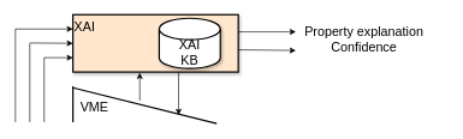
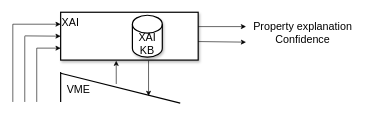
- <mxCell id="2" value="XAI" style="rounded=0;whiteSpace=wrap;html=1;verticalAlign=top;align=left;shadow=1;fontSize=18;strokeWidth=2;fillColor=#ffe6cc;" vertex="1" parent="1"><mxGeometry x="100" y="20" width="230" height="80" as="geometry" /></mxCell>
+ <mxCell id="2" value="XAI" style="rounded=0;whiteSpace=wrap;html=1;verticalAlign=top;align=left;shadow=1;fontSize=18;strokeWidth=2;" vertex="1" parent="1"><mxGeometry x="100" y="20" width="230" height="80" as="geometry" /></mxCell>
- <mxCell id="17" value="XAI&lt;br&gt;&lt;div style=&quot;&quot;&gt;&lt;span&gt;KB&lt;/span&gt;&lt;/div&gt;" style="shape=cylinder3;whiteSpace=wrap;html=1;boundedLbl=1;backgroundOutline=1;size=15;shadow=1;fontSize=18;strokeWidth=2;align=center;" vertex="1" parent="1"><mxGeometry x="220" y="25" width="85" height="70" as="geometry" /></mxCell>
+ <mxCell id="17" value="XAI&lt;br&gt;&lt;div style=&quot;&quot;&gt;&lt;span&gt;KB&lt;/span&gt;&lt;/div&gt;" style="shape=cylinder3;whiteSpace=wrap;html=1;boundedLbl=1;backgroundOutline=1;size=15;shadow=1;fontSize=18;strokeWidth=2;align=center;" vertex="1" parent="1"><mxGeometry x="220" y="25" width="50" height="70" as="geometry" /></mxCell>
